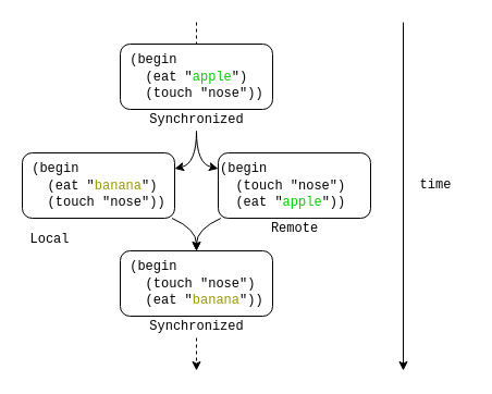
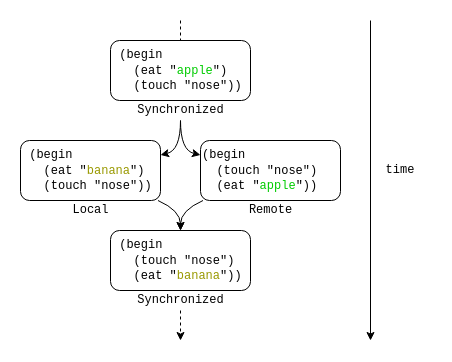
- <mxCell id="13" value="Local" style="text;html=1;align=center;verticalAlign=middle;resizable=0;points=[];autosize=1;strokeColor=none;fillColor=none;fontFamily=Courier New;" parent="1" vertex="1"><mxGeometry x="20" y="210" width="50" height="20" as="geometry" /></mxCell>
+ <mxCell id="13" value="Local" style="text;html=1;align=center;verticalAlign=middle;resizable=0;points=[];autosize=1;strokeColor=none;fillColor=none;fontFamily=Courier New;" parent="1" vertex="1"><mxGeometry x="65" y="200" width="50" height="20" as="geometry" /></mxCell>
